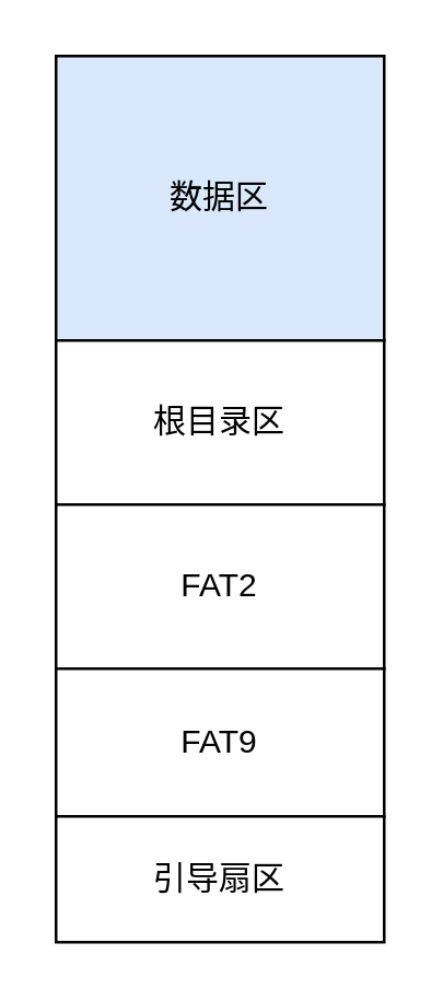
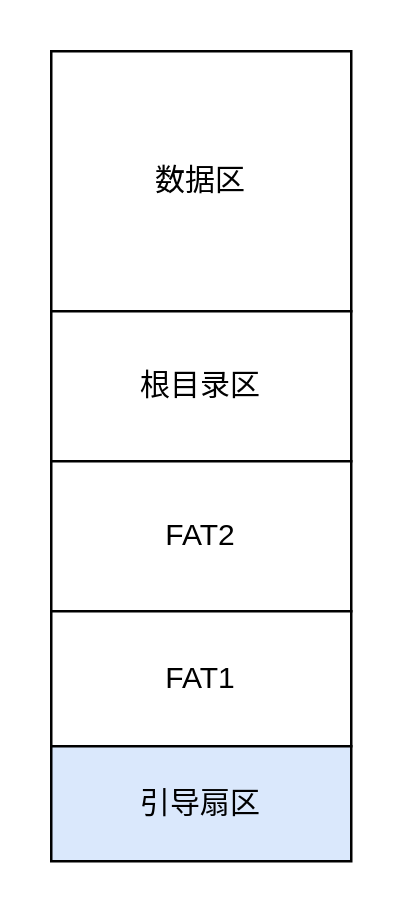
- <mxCell id="3" value="数据区" style="rounded=0;whiteSpace=wrap;html=1;fillColor=#dae8fc;" vertex="1" parent="2"><mxGeometry width="120" height="104" as="geometry" /></mxCell>
+ <mxCell id="3" value="数据区" style="rounded=0;whiteSpace=wrap;html=1;" vertex="1" parent="2"><mxGeometry width="120" height="104" as="geometry" /></mxCell>
- <mxCell id="6" value="FAT9" style="rounded=0;whiteSpace=wrap;html=1;" vertex="1" parent="2"><mxGeometry y="224" width="120" height="54" as="geometry" /></mxCell>
+ <mxCell id="6" value="FAT1" style="rounded=0;whiteSpace=wrap;html=1;" vertex="1" parent="2"><mxGeometry y="224" width="120" height="54" as="geometry" /></mxCell>
- <mxCell id="7" value="引导扇区" style="rounded=0;whiteSpace=wrap;html=1;" vertex="1" parent="2"><mxGeometry y="278" width="120" height="46" as="geometry" /></mxCell>
+ <mxCell id="7" value="引导扇区" style="rounded=0;whiteSpace=wrap;html=1;fillColor=#dae8fc;" vertex="1" parent="2"><mxGeometry y="278" width="120" height="46" as="geometry" /></mxCell>
